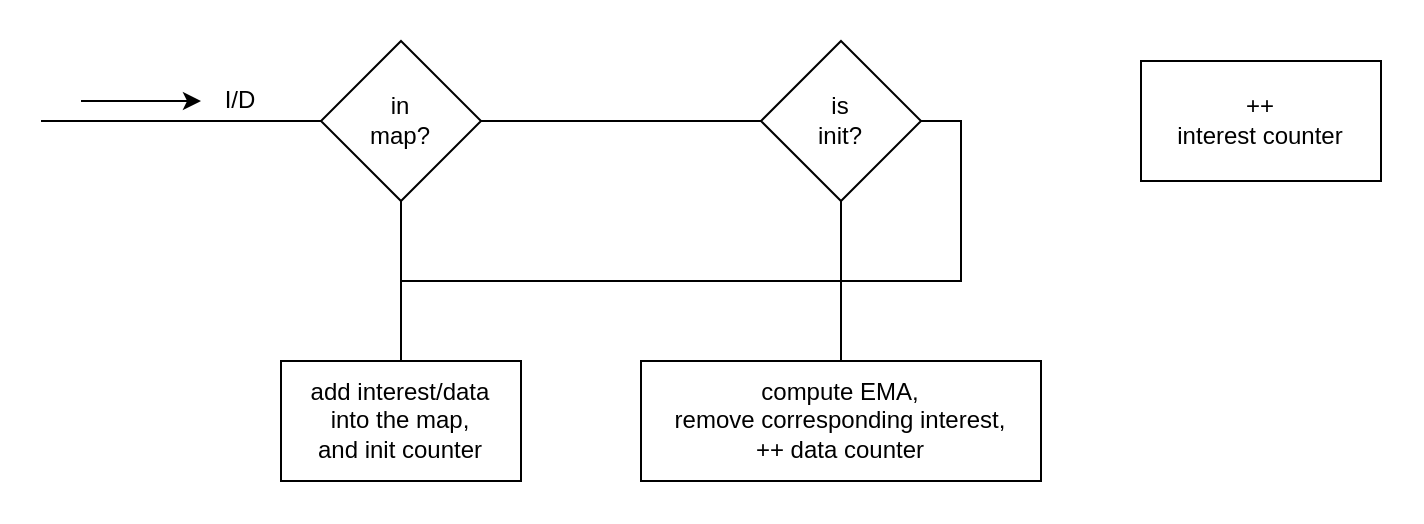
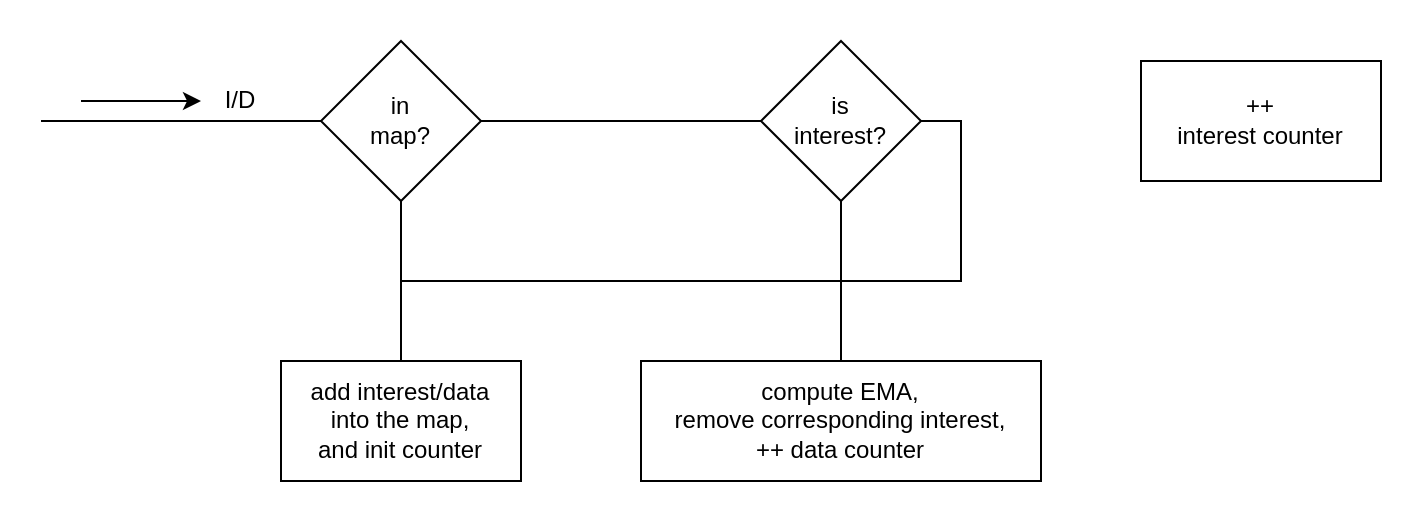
- <mxCell id="8" value="&lt;div&gt;is &lt;br&gt;&lt;/div&gt;&lt;div&gt;init?&lt;br&gt;&lt;/div&gt;" style="rhombus;whiteSpace=wrap;html=1;" vertex="1" parent="1"><mxGeometry x="380" y="20" width="80" height="80" as="geometry" /></mxCell>
+ <mxCell id="8" value="&lt;div&gt;is &lt;br&gt;&lt;/div&gt;&lt;div&gt;interest?&lt;br&gt;&lt;/div&gt;" style="rhombus;whiteSpace=wrap;html=1;" vertex="1" parent="1"><mxGeometry x="380" y="20" width="80" height="80" as="geometry" /></mxCell>
